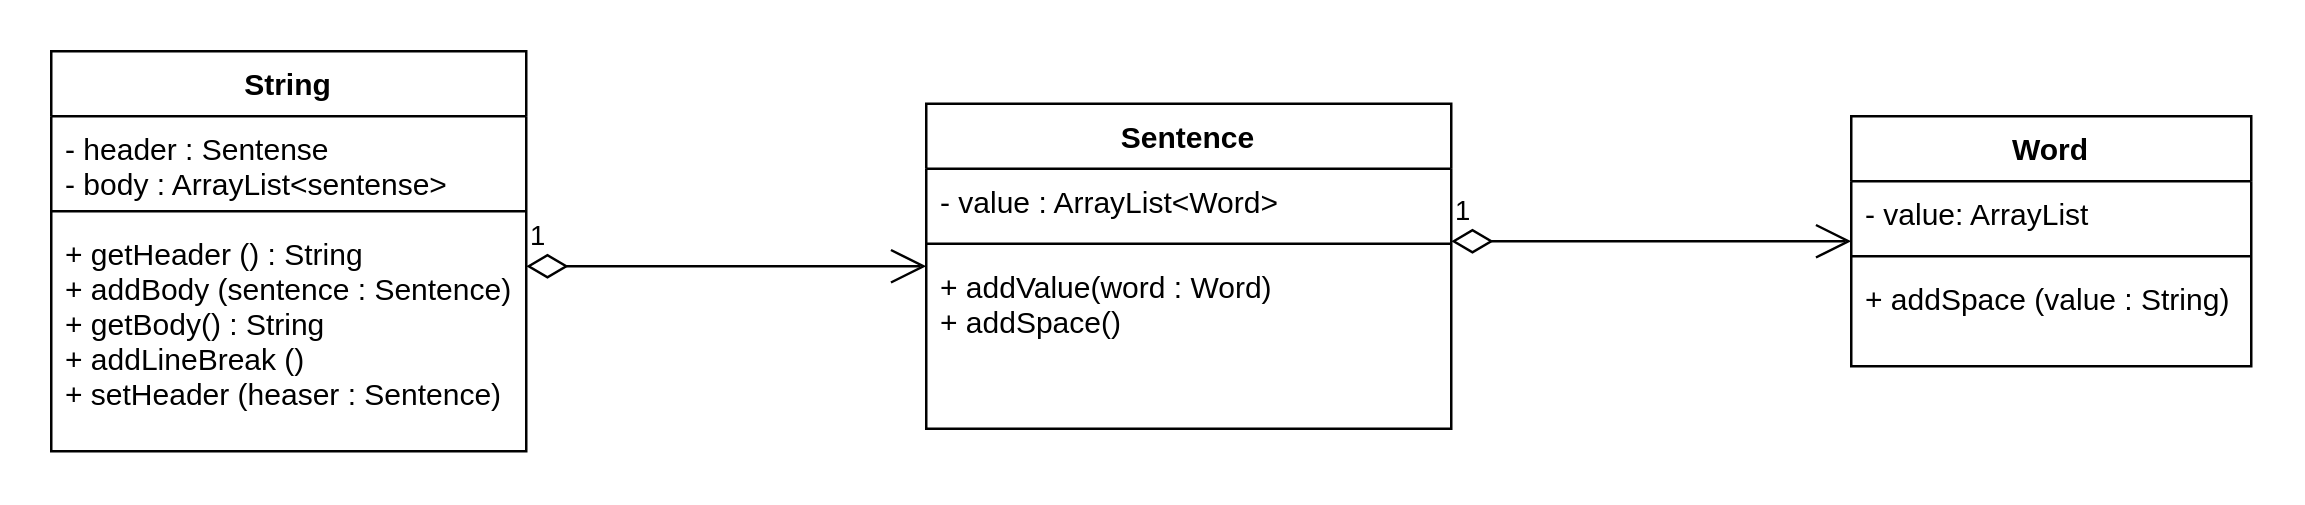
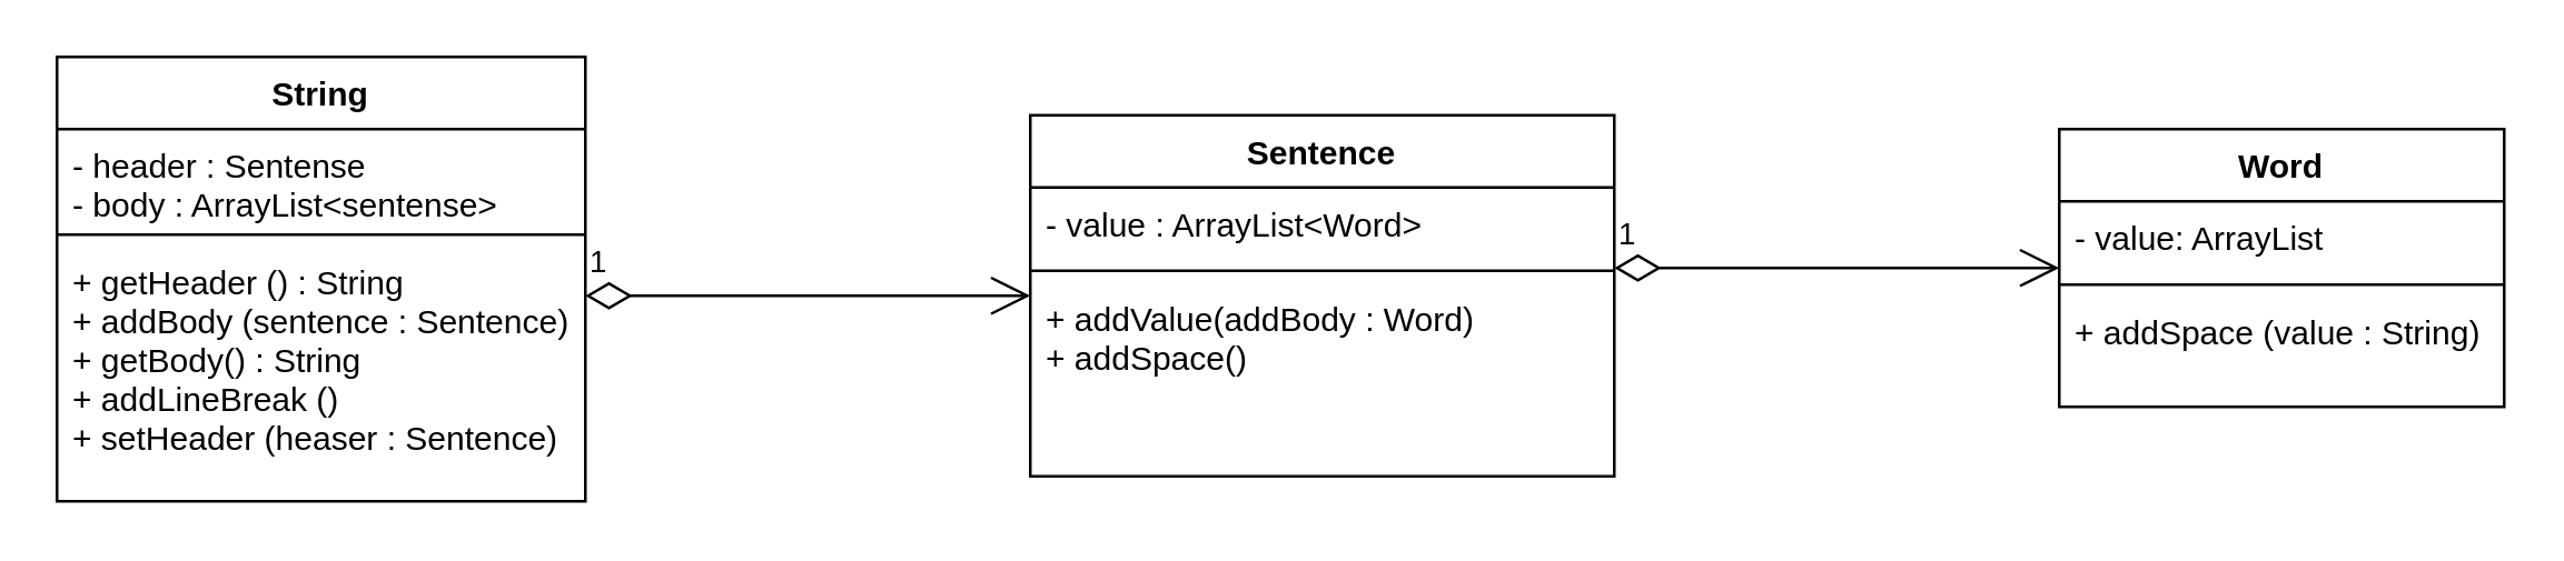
- <mxCell id="13" value="+ addValue(word : Word)&#10;+ addSpace()" style="text;strokeColor=none;fillColor=none;align=left;verticalAlign=top;spacingLeft=4;spacingRight=4;overflow=hidden;rotatable=0;points=[[0,0.5],[1,0.5]];portConstraint=eastwest;" parent="10" vertex="1"><mxGeometry y="60" width="210" height="70" as="geometry" /></mxCell>
+ <mxCell id="13" value="+ addValue(addBody : Word)&#10;+ addSpace()" style="text;strokeColor=none;fillColor=none;align=left;verticalAlign=top;spacingLeft=4;spacingRight=4;overflow=hidden;rotatable=0;points=[[0,0.5],[1,0.5]];portConstraint=eastwest;" parent="10" vertex="1"><mxGeometry y="60" width="210" height="70" as="geometry" /></mxCell>
